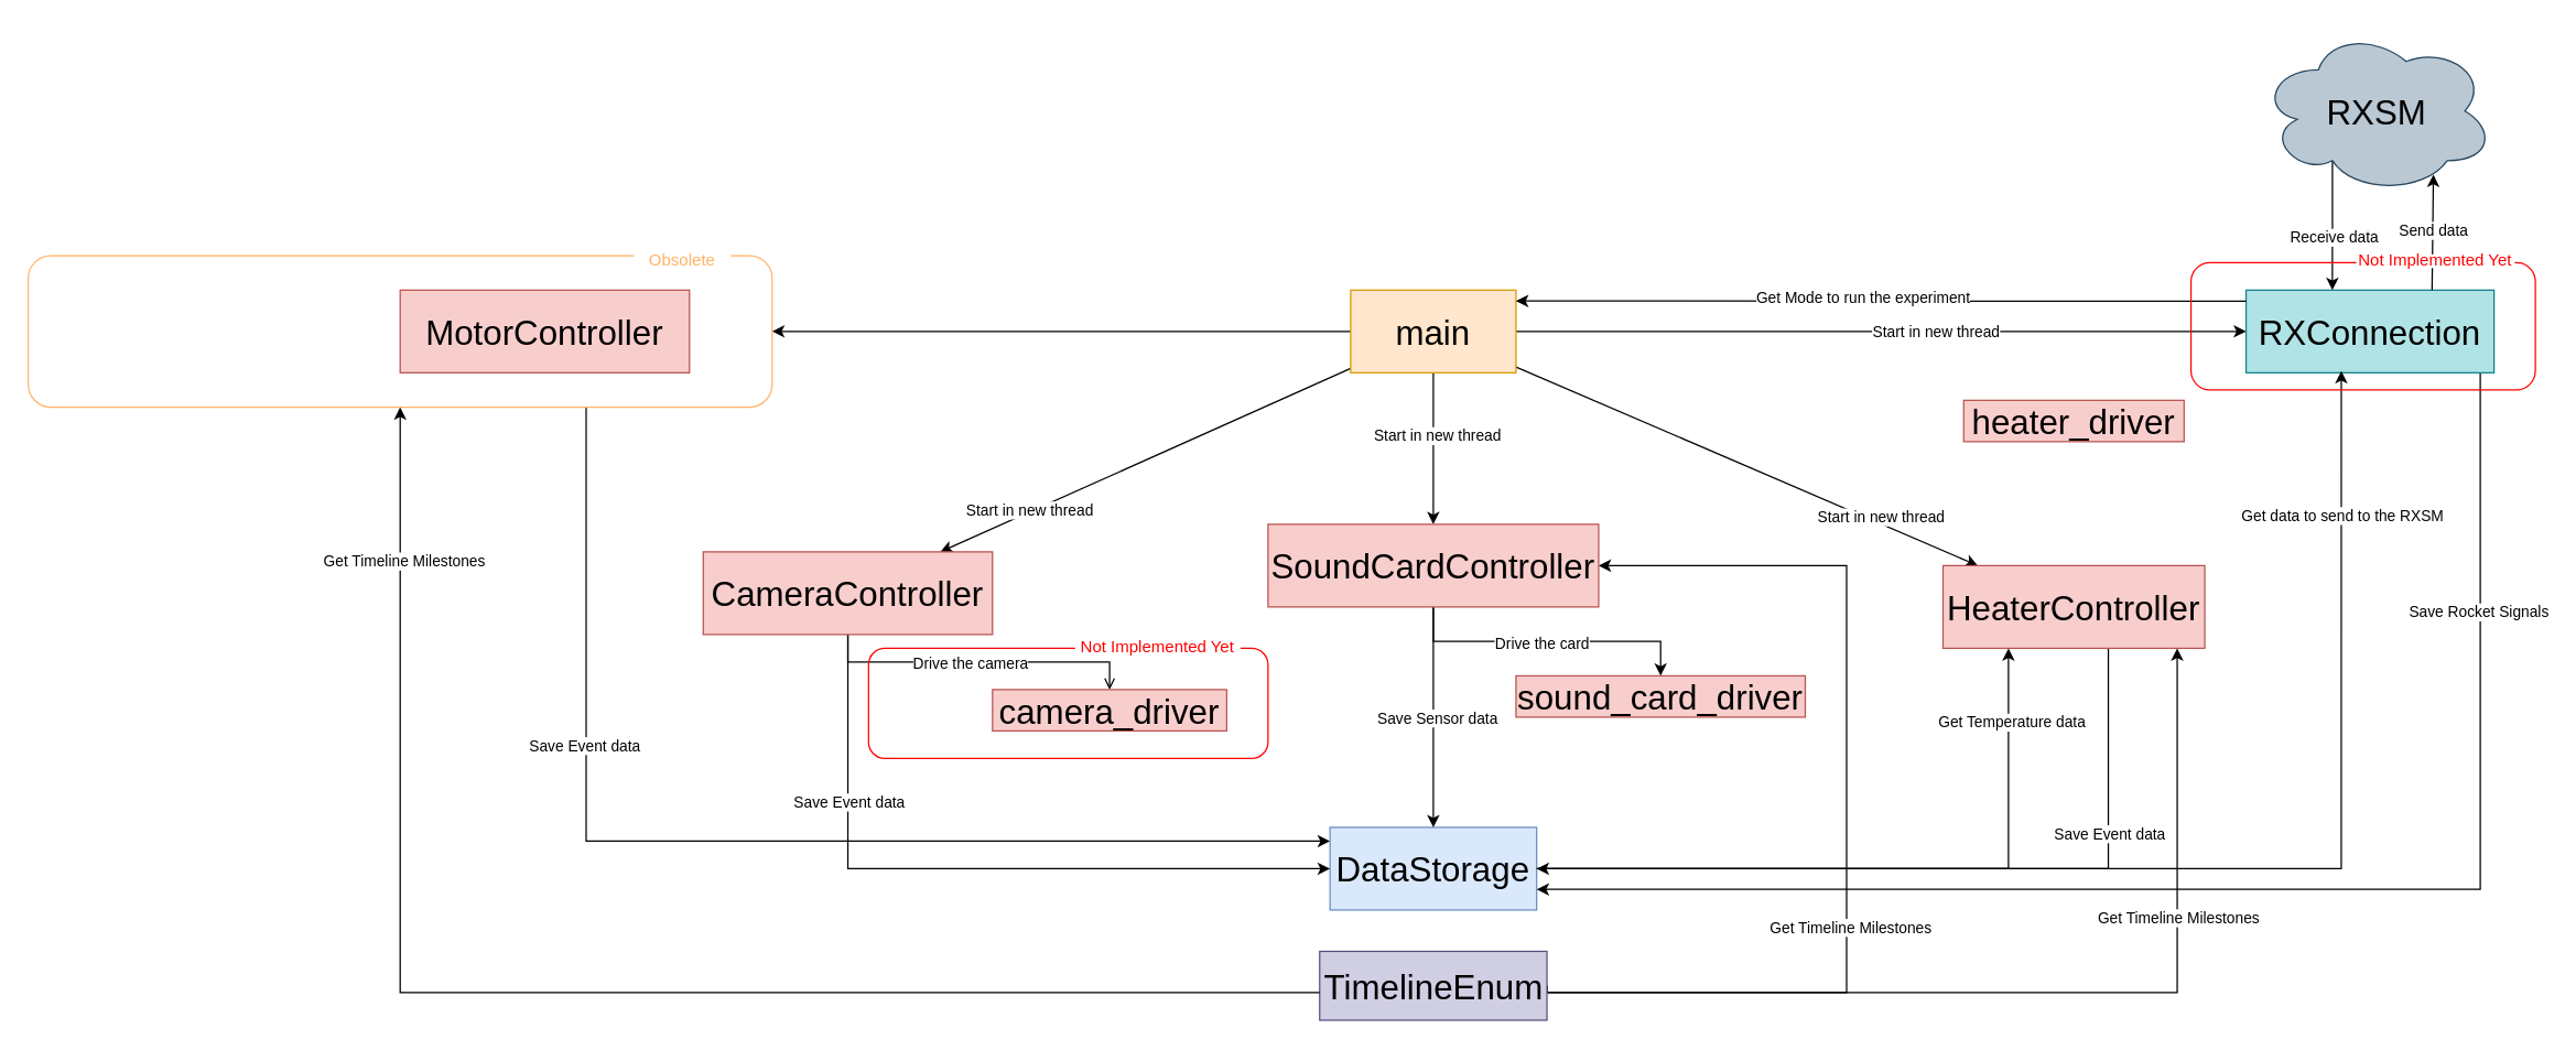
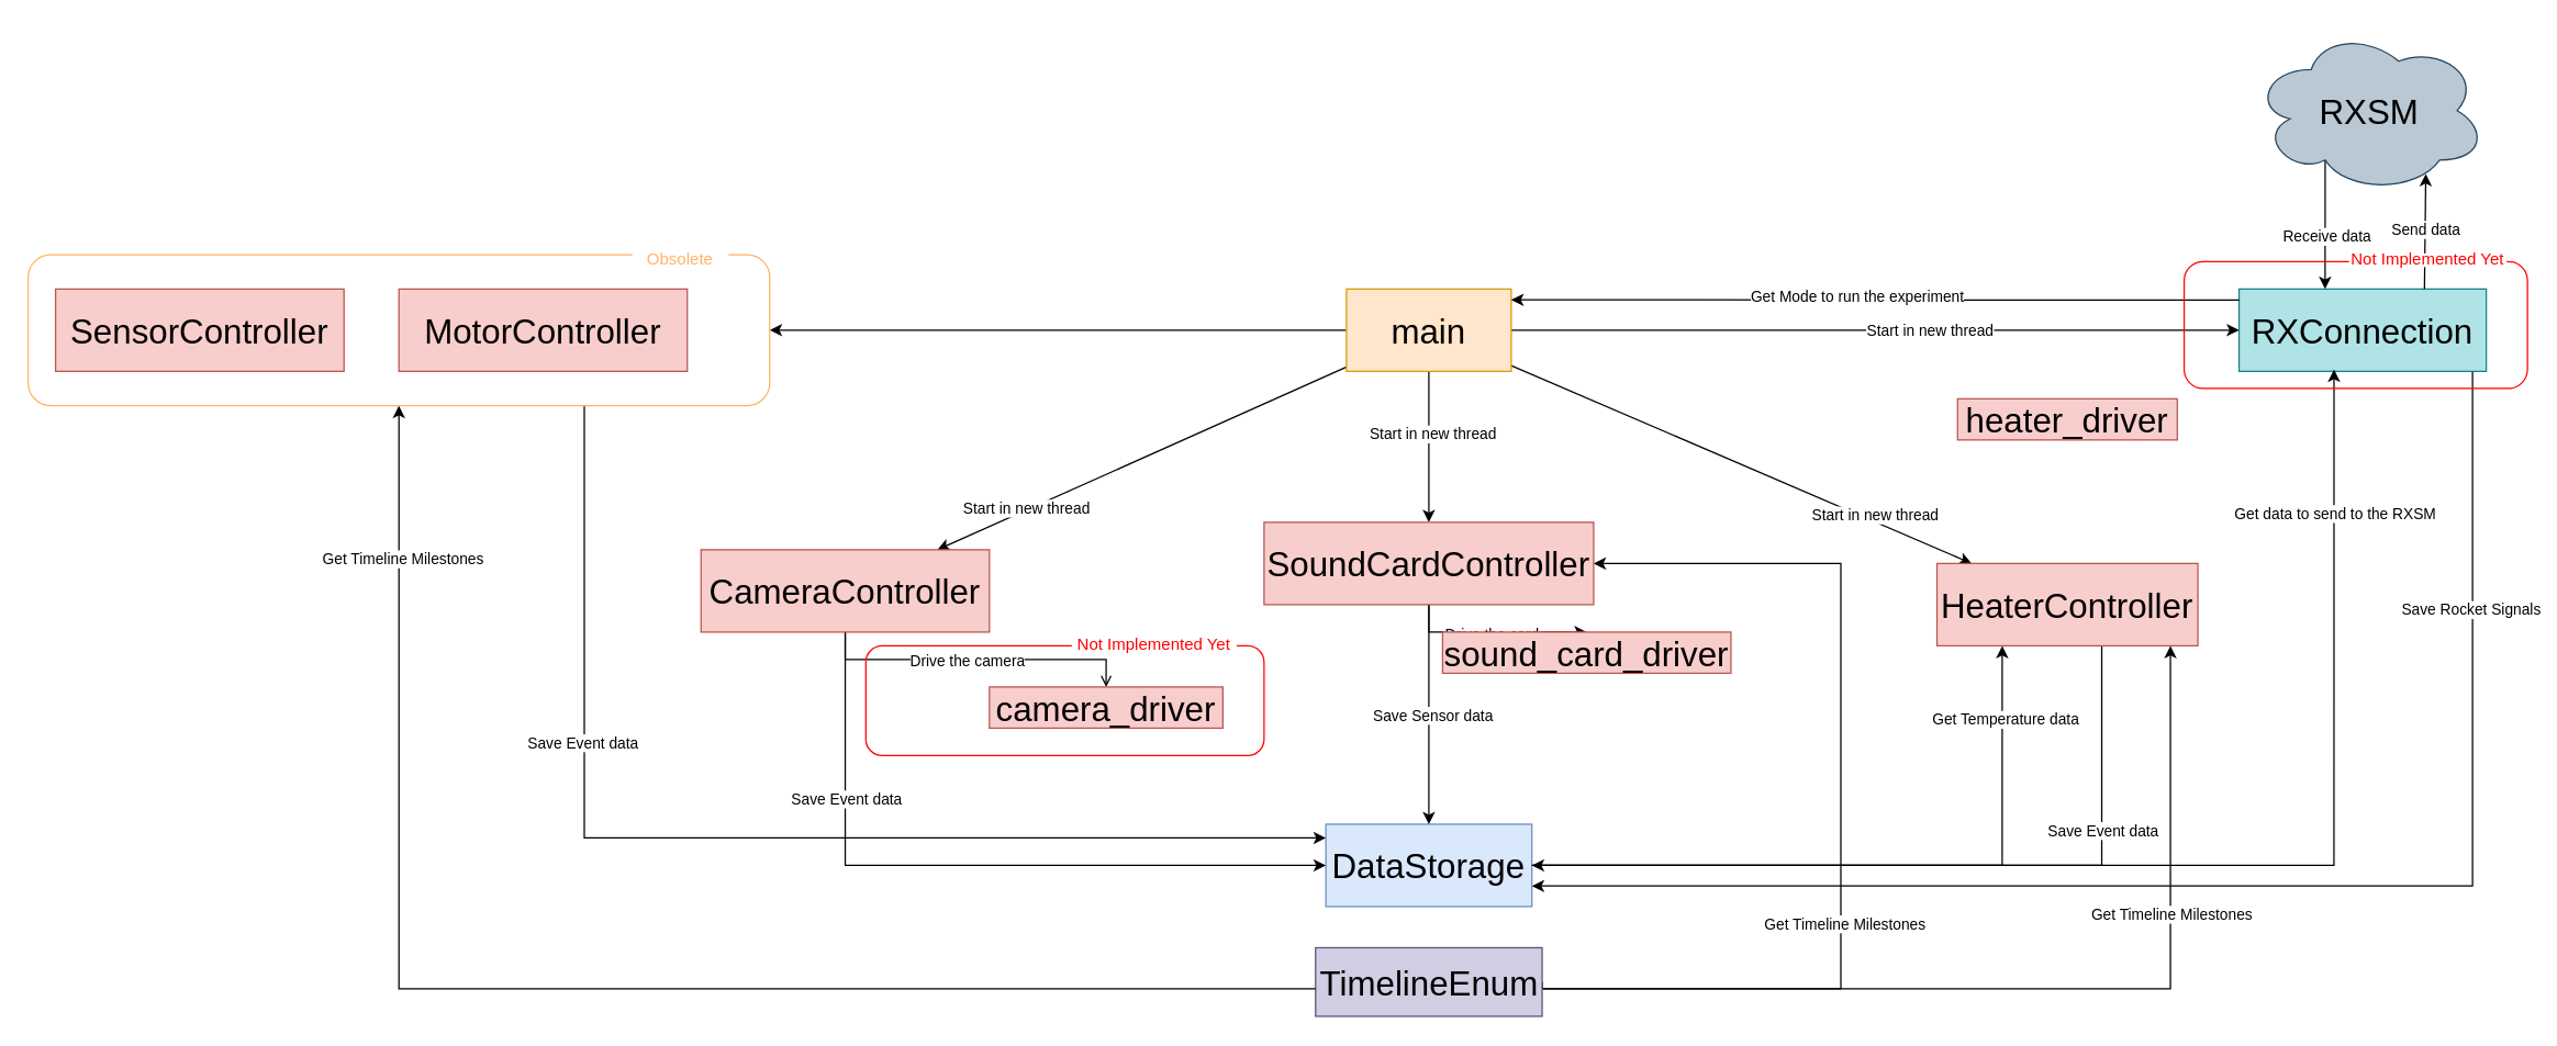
+ <mxCell id="59" value="SensorController" style="rounded=0;whiteSpace=wrap;html=1;fillColor=#f8cecc;strokeColor=#b85450;fontSize=25;" vertex="1" parent="1"><mxGeometry x="40" y="210" width="210" height="60" as="geometry" /></mxCell>
- <mxCell id="32" value="sound_card_driver" style="rounded=0;whiteSpace=wrap;html=1;fillColor=#f8cecc;strokeColor=#b85450;fontSize=25;" vertex="1" parent="1"><mxGeometry x="1100" y="490" width="210" height="30" as="geometry" /></mxCell>
+ <mxCell id="32" value="sound_card_driver" style="rounded=0;whiteSpace=wrap;html=1;fillColor=#f8cecc;strokeColor=#b85450;fontSize=25;" vertex="1" parent="1"><mxGeometry x="1050" y="460" width="210" height="30" as="geometry" /></mxCell>
